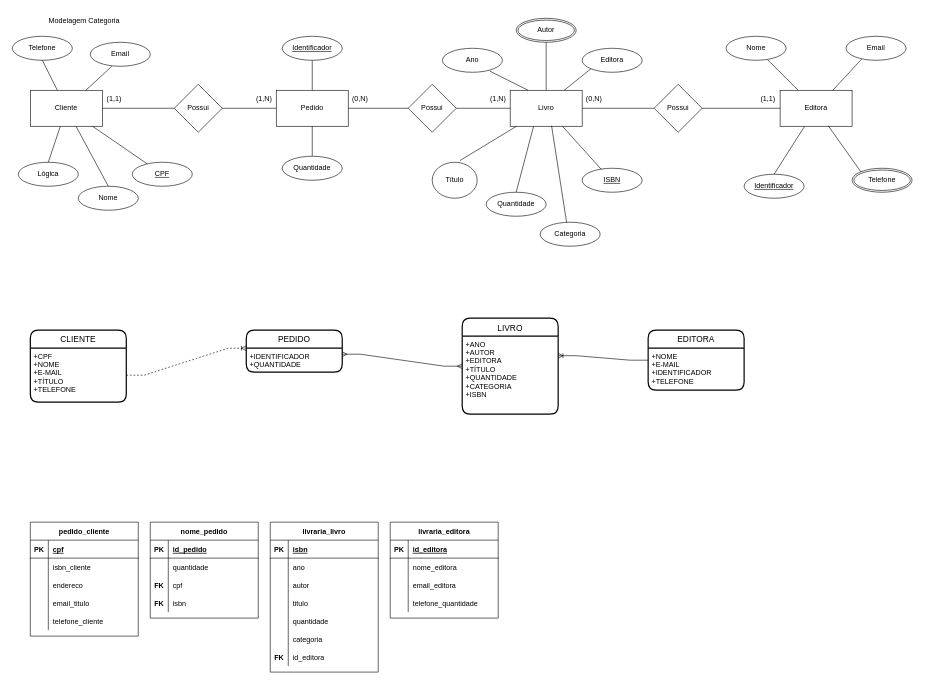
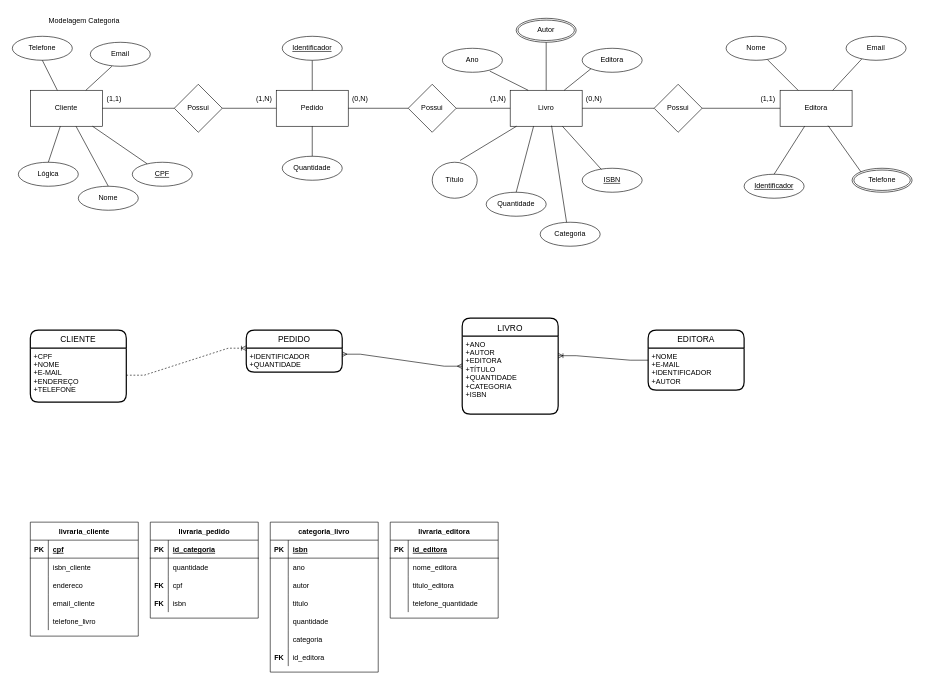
- <mxCell id="58" value="+CPF&#10;+NOME&#10;+E-MAIL&#10;+TÍTULO&#10;+TELEFONE" style="align=left;strokeColor=none;fillColor=none;spacingLeft=4;fontSize=12;verticalAlign=top;resizable=0;rotatable=0;part=1;" parent="57" vertex="1"><mxGeometry y="30" width="160" height="90" as="geometry" /></mxCell>
+ <mxCell id="58" value="+CPF&#10;+NOME&#10;+E-MAIL&#10;+ENDEREÇO&#10;+TELEFONE" style="align=left;strokeColor=none;fillColor=none;spacingLeft=4;fontSize=12;verticalAlign=top;resizable=0;rotatable=0;part=1;" parent="57" vertex="1"><mxGeometry y="30" width="160" height="90" as="geometry" /></mxCell>
- <mxCell id="64" value="+NOME&#10;+E-MAIL&#10;+IDENTIFICADOR&#10;+TELEFONE" style="align=left;strokeColor=none;fillColor=none;spacingLeft=4;fontSize=12;verticalAlign=top;resizable=0;rotatable=0;part=1;" parent="63" vertex="1"><mxGeometry y="30" width="160" height="70" as="geometry" /></mxCell>
+ <mxCell id="64" value="+NOME&#10;+E-MAIL&#10;+IDENTIFICADOR&#10;+AUTOR" style="align=left;strokeColor=none;fillColor=none;spacingLeft=4;fontSize=12;verticalAlign=top;resizable=0;rotatable=0;part=1;" parent="63" vertex="1"><mxGeometry y="30" width="160" height="70" as="geometry" /></mxCell>
- <mxCell id="65" value="pedido_cliente" style="shape=table;startSize=30;container=1;collapsible=1;childLayout=tableLayout;fixedRows=1;rowLines=0;fontStyle=1;align=center;resizeLast=1;" parent="1" vertex="1"><mxGeometry x="50" y="870" width="180" height="190" as="geometry" /></mxCell>
+ <mxCell id="65" value="livraria_cliente" style="shape=table;startSize=30;container=1;collapsible=1;childLayout=tableLayout;fixedRows=1;rowLines=0;fontStyle=1;align=center;resizeLast=1;" parent="1" vertex="1"><mxGeometry x="50" y="870" width="180" height="190" as="geometry" /></mxCell>
- <mxCell id="81" value="nome_pedido" style="shape=table;startSize=30;container=1;collapsible=1;childLayout=tableLayout;fixedRows=1;rowLines=0;fontStyle=1;align=center;resizeLast=1;" parent="1" vertex="1"><mxGeometry x="250" y="870" width="180" height="160" as="geometry" /></mxCell>
+ <mxCell id="81" value="livraria_pedido" style="shape=table;startSize=30;container=1;collapsible=1;childLayout=tableLayout;fixedRows=1;rowLines=0;fontStyle=1;align=center;resizeLast=1;" parent="1" vertex="1"><mxGeometry x="250" y="870" width="180" height="160" as="geometry" /></mxCell>
- <mxCell id="94" value="livraria_livro" style="shape=table;startSize=30;container=1;collapsible=1;childLayout=tableLayout;fixedRows=1;rowLines=0;fontStyle=1;align=center;resizeLast=1;" parent="1" vertex="1"><mxGeometry x="450" y="870" width="180" height="250" as="geometry" /></mxCell>
+ <mxCell id="94" value="categoria_livro" style="shape=table;startSize=30;container=1;collapsible=1;childLayout=tableLayout;fixedRows=1;rowLines=0;fontStyle=1;align=center;resizeLast=1;" parent="1" vertex="1"><mxGeometry x="450" y="870" width="180" height="250" as="geometry" /></mxCell>
- <mxCell id="84" value="id_pedido" style="shape=partialRectangle;connectable=0;fillColor=none;top=0;left=0;bottom=0;right=0;align=left;spacingLeft=6;fontStyle=5;overflow=hidden;" parent="82" vertex="1"><mxGeometry x="30" width="150" height="30" as="geometry"><mxRectangle width="150" height="30" as="alternateBounds" /></mxGeometry></mxCell>
+ <mxCell id="84" value="id_categoria" style="shape=partialRectangle;connectable=0;fillColor=none;top=0;left=0;bottom=0;right=0;align=left;spacingLeft=6;fontStyle=5;overflow=hidden;" parent="82" vertex="1"><mxGeometry x="30" width="150" height="30" as="geometry"><mxRectangle width="150" height="30" as="alternateBounds" /></mxGeometry></mxCell>
- <mxCell id="125" value="email_editora" style="shape=partialRectangle;connectable=0;fillColor=none;top=0;left=0;bottom=0;right=0;align=left;spacingLeft=6;overflow=hidden;" parent="123" vertex="1"><mxGeometry x="30" width="150" height="30" as="geometry"><mxRectangle width="150" height="30" as="alternateBounds" /></mxGeometry></mxCell>
+ <mxCell id="125" value="titulo_editora" style="shape=partialRectangle;connectable=0;fillColor=none;top=0;left=0;bottom=0;right=0;align=left;spacingLeft=6;overflow=hidden;" parent="123" vertex="1"><mxGeometry x="30" width="150" height="30" as="geometry"><mxRectangle width="150" height="30" as="alternateBounds" /></mxGeometry></mxCell>
- <mxCell id="77" value="email_titulo" style="shape=partialRectangle;connectable=0;fillColor=none;top=0;left=0;bottom=0;right=0;align=left;spacingLeft=6;overflow=hidden;" parent="75" vertex="1"><mxGeometry x="30" width="150" height="30" as="geometry"><mxRectangle width="150" height="30" as="alternateBounds" /></mxGeometry></mxCell>
+ <mxCell id="77" value="email_cliente" style="shape=partialRectangle;connectable=0;fillColor=none;top=0;left=0;bottom=0;right=0;align=left;spacingLeft=6;overflow=hidden;" parent="75" vertex="1"><mxGeometry x="30" width="150" height="30" as="geometry"><mxRectangle width="150" height="30" as="alternateBounds" /></mxGeometry></mxCell>
- <mxCell id="80" value="telefone_cliente" style="shape=partialRectangle;connectable=0;fillColor=none;top=0;left=0;bottom=0;right=0;align=left;spacingLeft=6;overflow=hidden;" parent="78" vertex="1"><mxGeometry x="30" width="150" height="30" as="geometry"><mxRectangle width="150" height="30" as="alternateBounds" /></mxGeometry></mxCell>
+ <mxCell id="80" value="telefone_livro" style="shape=partialRectangle;connectable=0;fillColor=none;top=0;left=0;bottom=0;right=0;align=left;spacingLeft=6;overflow=hidden;" parent="78" vertex="1"><mxGeometry x="30" width="150" height="30" as="geometry"><mxRectangle width="150" height="30" as="alternateBounds" /></mxGeometry></mxCell>
